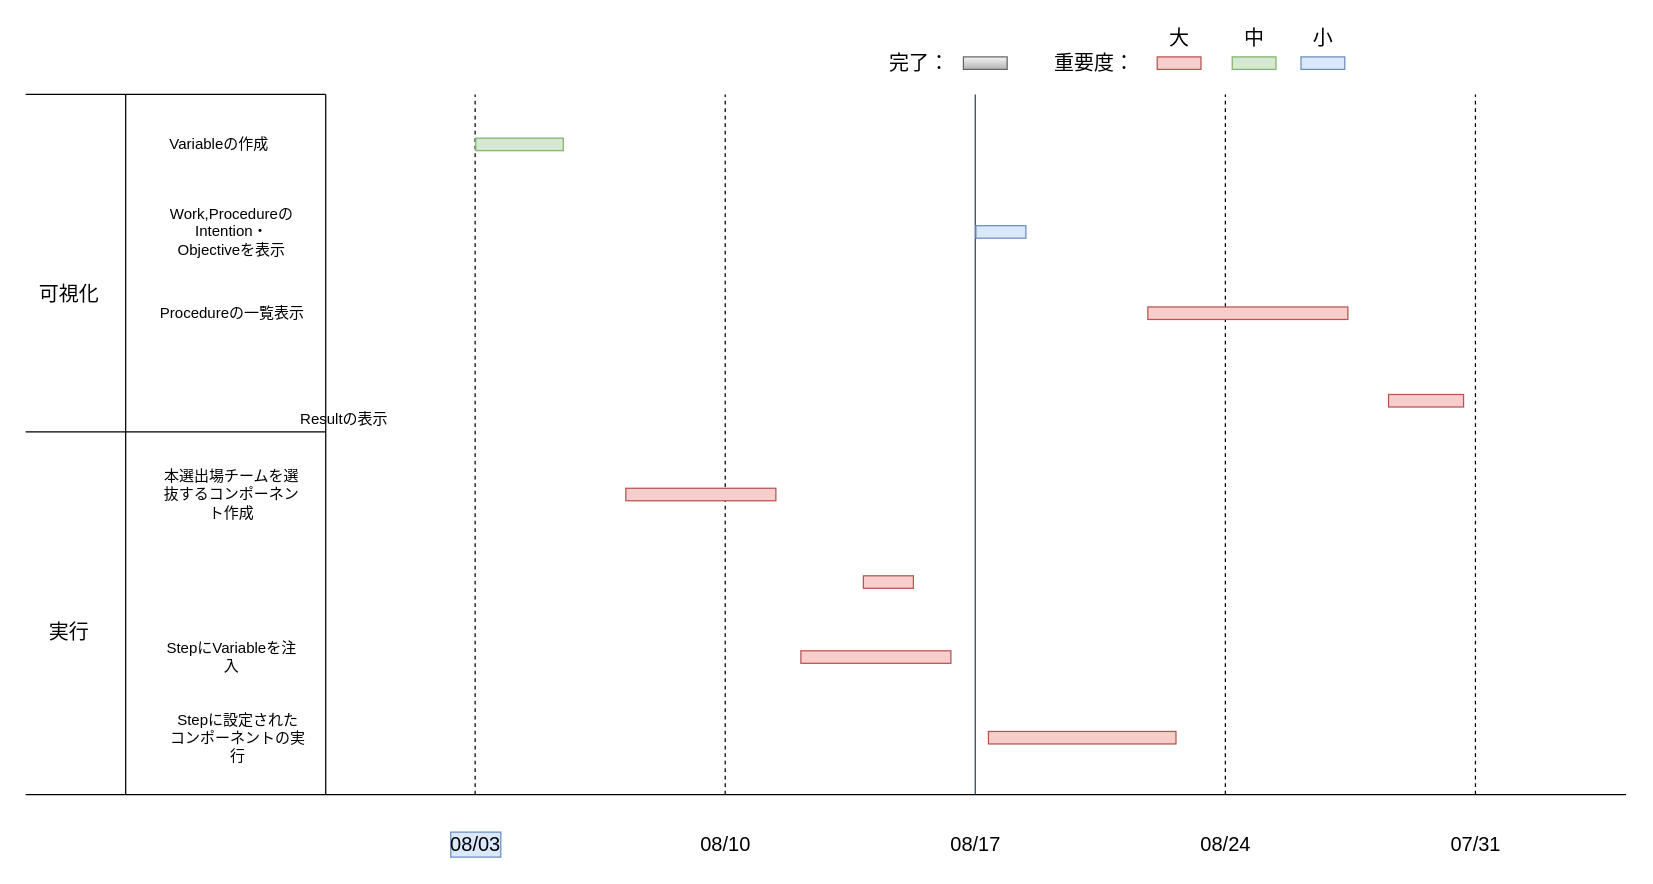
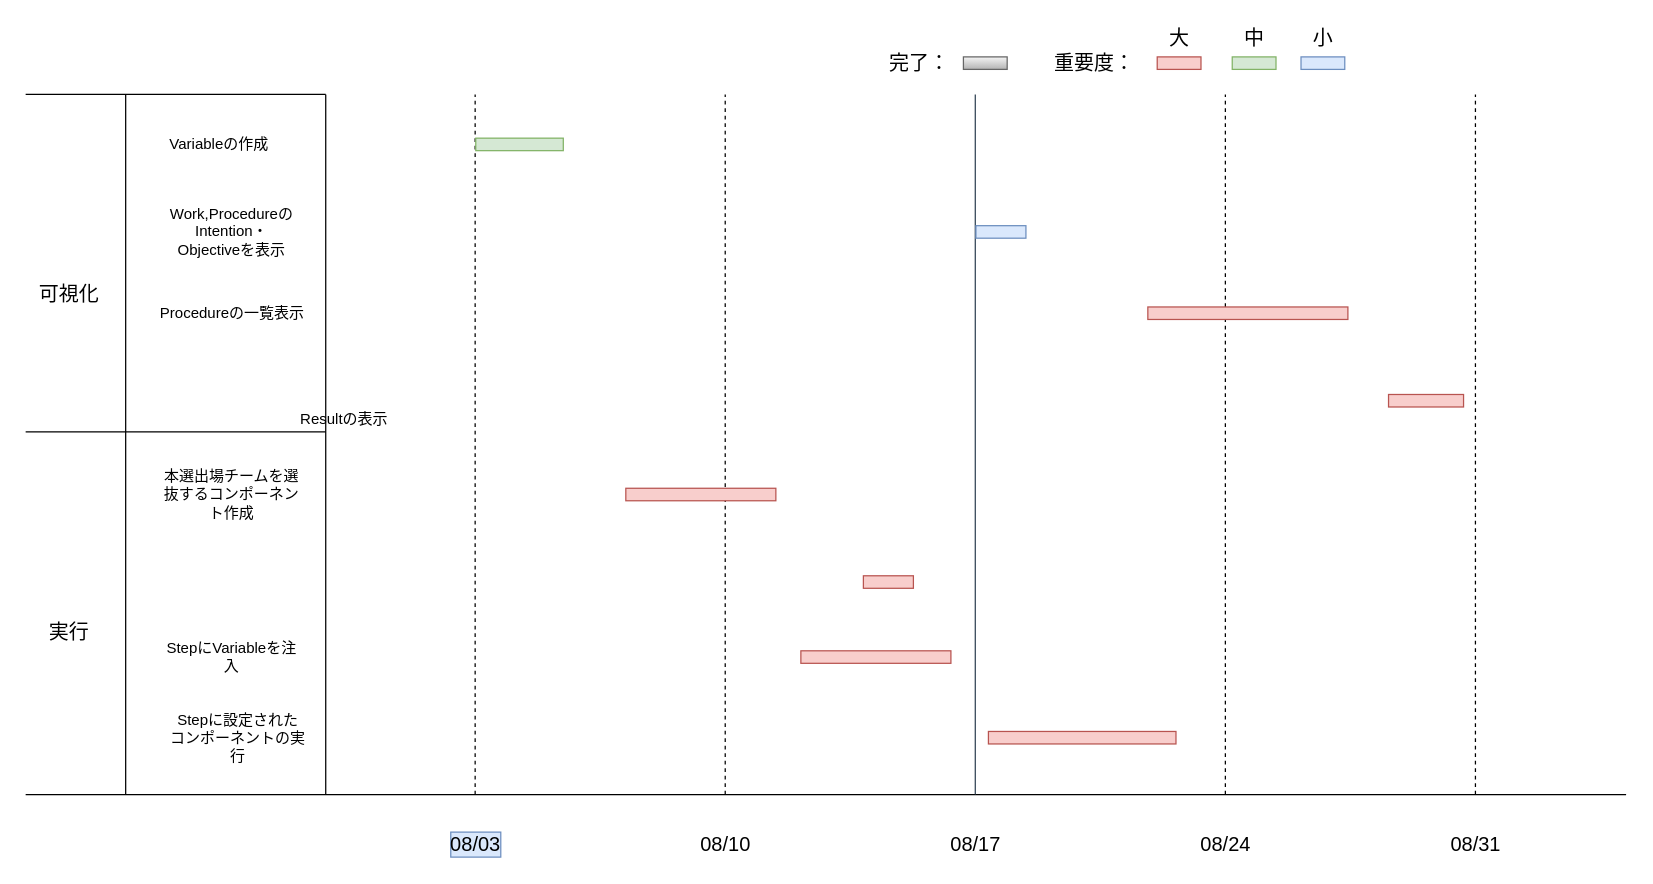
- <mxCell id="17" value="07/31" style="text;html=1;strokeColor=none;fillColor=none;align=center;verticalAlign=middle;whiteSpace=wrap;rounded=0;fontSize=16;" parent="1" vertex="1"><mxGeometry x="1160" y="665" width="40" height="20" as="geometry" /></mxCell>
+ <mxCell id="17" value="08/31" style="text;html=1;strokeColor=none;fillColor=none;align=center;verticalAlign=middle;whiteSpace=wrap;rounded=0;fontSize=16;" parent="1" vertex="1"><mxGeometry x="1160" y="665" width="40" height="20" as="geometry" /></mxCell>
